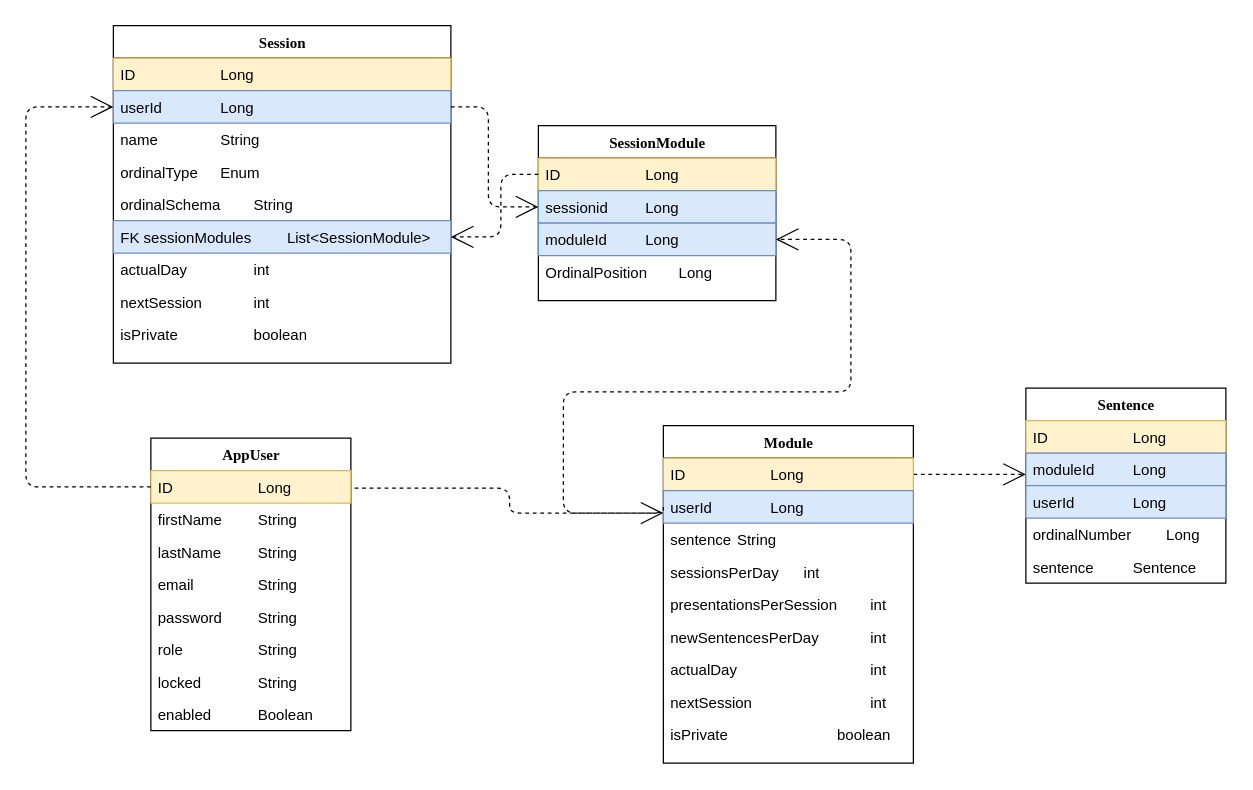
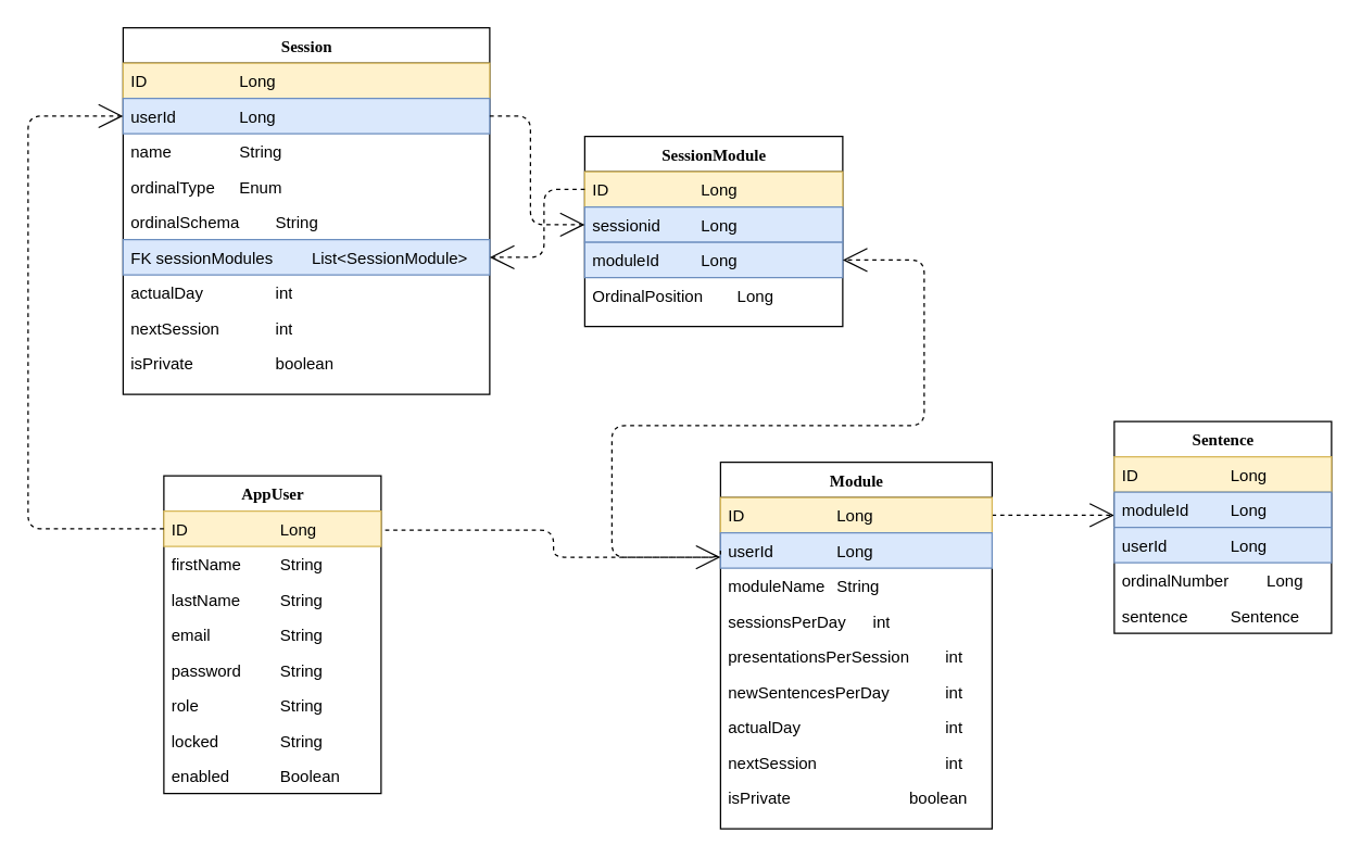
- <mxCell id="15" value="&lt;div&gt;sentence&lt;span style=&quot;white-space: pre;&quot;&gt;&#09;&lt;/span&gt;String&lt;/div&gt;" style="text;html=1;strokeColor=none;fillColor=none;align=left;verticalAlign=top;spacingLeft=4;spacingRight=4;whiteSpace=wrap;overflow=hidden;rotatable=0;points=[[0,0.5],[1,0.5]];portConstraint=eastwest;" vertex="1" parent="12"><mxGeometry y="78" width="200" height="26" as="geometry" /></mxCell>
+ <mxCell id="15" value="&lt;div&gt;moduleName&lt;span style=&quot;white-space: pre;&quot;&gt;&#09;&lt;/span&gt;String&lt;/div&gt;" style="text;html=1;strokeColor=none;fillColor=none;align=left;verticalAlign=top;spacingLeft=4;spacingRight=4;whiteSpace=wrap;overflow=hidden;rotatable=0;points=[[0,0.5],[1,0.5]];portConstraint=eastwest;" vertex="1" parent="12"><mxGeometry y="78" width="200" height="26" as="geometry" /></mxCell>
